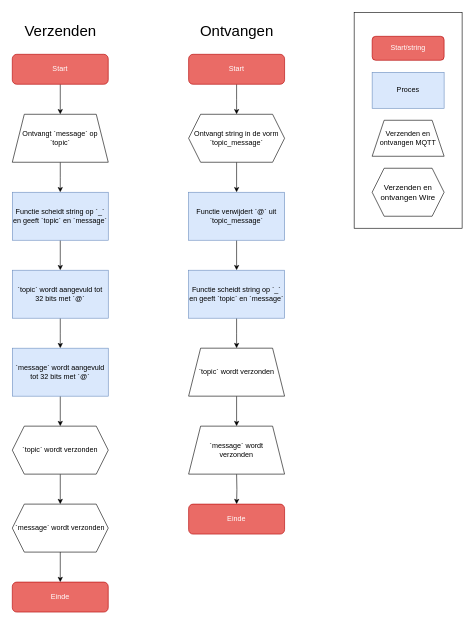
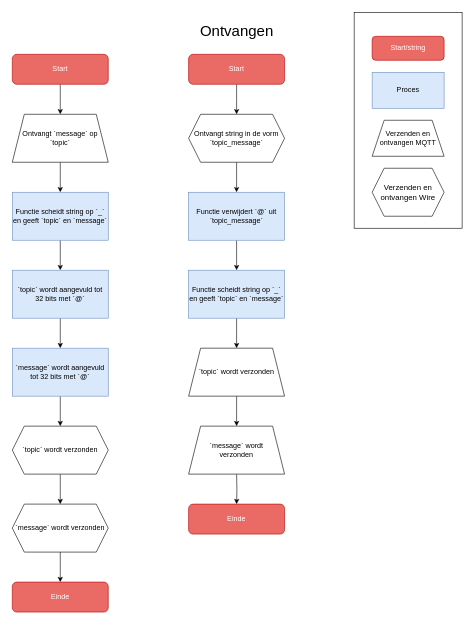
- <mxCell id="14" value="Verzenden" style="text;html=1;align=center;verticalAlign=middle;resizable=0;points=[];autosize=1;strokeColor=none;fillColor=none;fontSize=25;" vertex="1" parent="1"><mxGeometry x="30" y="30" width="140" height="40" as="geometry" /></mxCell>
